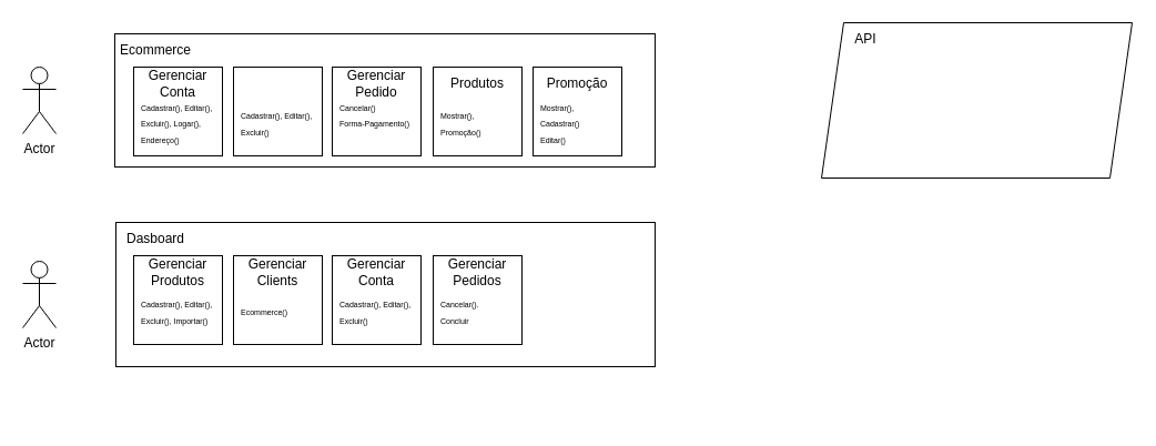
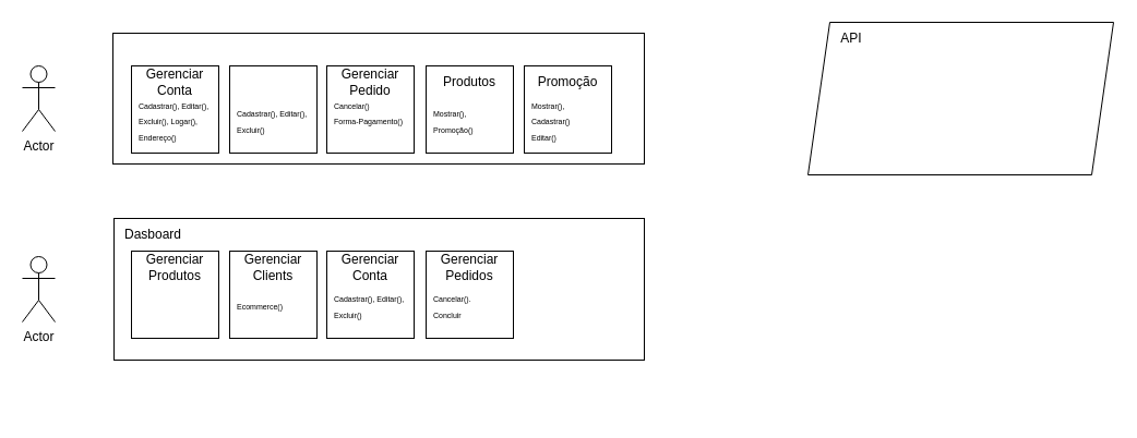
- <mxCell id="9" value="Ecommerce" style="text;html=1;strokeColor=none;fillColor=none;align=center;verticalAlign=middle;whiteSpace=wrap;rounded=0;" vertex="1" parent="1"><mxGeometry x="110" y="30" width="60" height="30" as="geometry" /></mxCell>
- <mxCell id="17" value="&lt;font style=&quot;font-size: 7px;&quot;&gt;Cadastrar(), Editar(), Excluir(), Importar()&lt;/font&gt;" style="text;html=1;strokeColor=none;fillColor=none;align=left;verticalAlign=middle;whiteSpace=wrap;rounded=0;" vertex="1" parent="1"><mxGeometry x="125" y="260" width="70" height="40" as="geometry" /></mxCell>
